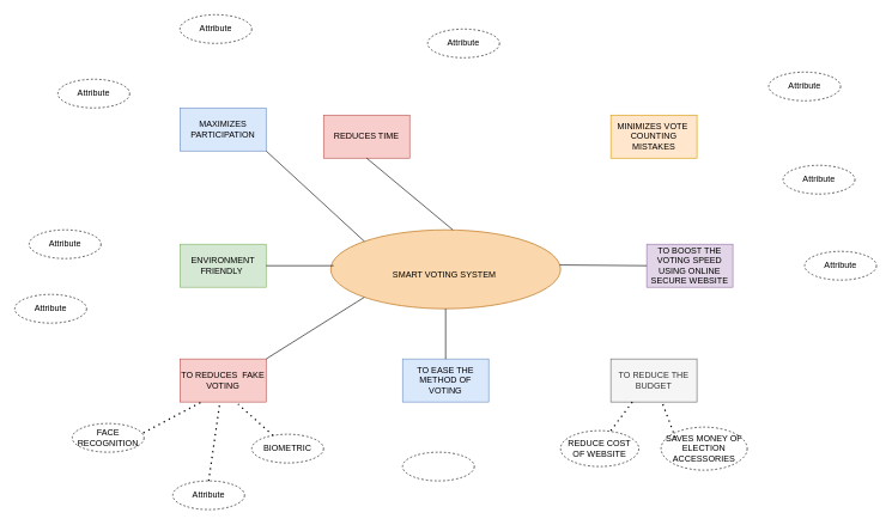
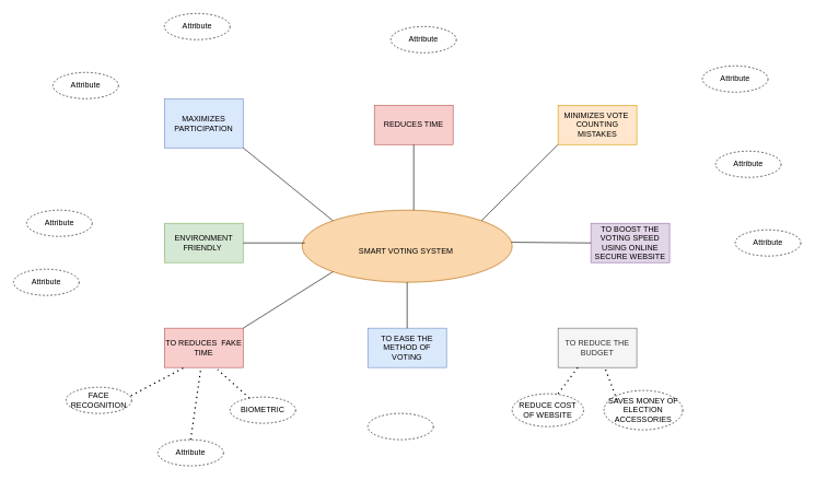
- <mxCell id="9" value="MAXIMIZES PARTICIPATION" style="rounded=0;whiteSpace=wrap;html=1;fillColor=#dae8fc;strokeColor=#6c8ebf;" vertex="1" parent="1"><mxGeometry x="250" y="150" width="120" height="60" as="geometry" /></mxCell>
+ <mxCell id="9" value="MAXIMIZES PARTICIPATION" style="rounded=0;whiteSpace=wrap;html=1;fillColor=#dae8fc;strokeColor=#6c8ebf;" vertex="1" parent="1"><mxGeometry x="250" y="150" width="120" height="75" as="geometry" /></mxCell>
- <mxCell id="3" value="REDUCES TIME" style="rounded=0;whiteSpace=wrap;html=1;fillColor=#f8cecc;strokeColor=#b85450;" vertex="1" parent="1"><mxGeometry x="450" y="160" width="120" height="60" as="geometry" /></mxCell>
+ <mxCell id="3" value="REDUCES TIME" style="rounded=0;whiteSpace=wrap;html=1;fillColor=#f8cecc;strokeColor=#b85450;" vertex="1" parent="1"><mxGeometry x="570" y="160" width="120" height="60" as="geometry" /></mxCell>
+ <mxCell id="12" value="" style="endArrow=none;html=1;entryX=0;entryY=1;entryDx=0;entryDy=0;exitX=1;exitY=0;exitDx=0;exitDy=0;" edge="1" parent="1" source="2" target="10"><mxGeometry width="50" height="50" relative="1" as="geometry"><mxPoint x="740" y="350" as="sourcePoint" /><mxPoint x="790" y="300" as="targetPoint" /></mxGeometry></mxCell>
- <mxCell id="7" value="TO REDUCES&amp;nbsp; FAKE VOTING" style="rounded=0;whiteSpace=wrap;html=1;fillColor=#f8cecc;strokeColor=#b85450;" vertex="1" parent="1"><mxGeometry x="250" y="500" width="120" height="60" as="geometry" /></mxCell>
+ <mxCell id="7" value="TO REDUCES&amp;nbsp; FAKE TIME" style="rounded=0;whiteSpace=wrap;html=1;fillColor=#f8cecc;strokeColor=#b85450;" vertex="1" parent="1"><mxGeometry x="250" y="500" width="120" height="60" as="geometry" /></mxCell>
